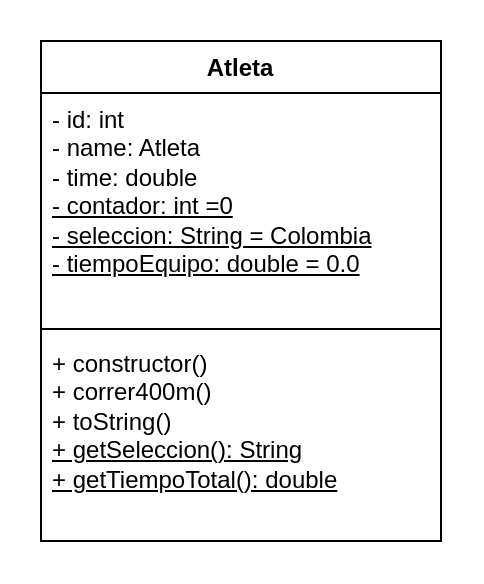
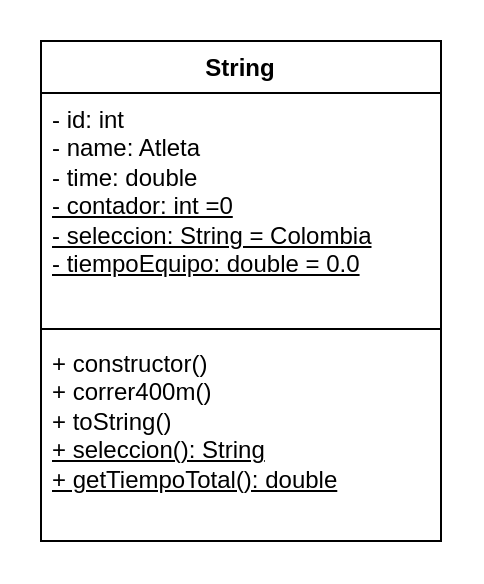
- <mxCell id="2" value="Atleta" style="swimlane;fontStyle=1;align=center;verticalAlign=top;childLayout=stackLayout;horizontal=1;startSize=26;horizontalStack=0;resizeParent=1;resizeParentMax=0;resizeLast=0;collapsible=1;marginBottom=0;whiteSpace=wrap;html=1;" vertex="1" parent="1"><mxGeometry x="20" y="20" width="200" height="250" as="geometry" /></mxCell>
+ <mxCell id="2" value="String" style="swimlane;fontStyle=1;align=center;verticalAlign=top;childLayout=stackLayout;horizontal=1;startSize=26;horizontalStack=0;resizeParent=1;resizeParentMax=0;resizeLast=0;collapsible=1;marginBottom=0;whiteSpace=wrap;html=1;" vertex="1" parent="1"><mxGeometry x="20" y="20" width="200" height="250" as="geometry" /></mxCell>
- <mxCell id="5" value="+ constructor()&lt;br&gt;+ correr400m()&lt;br&gt;+ toString()&lt;br&gt;&lt;u&gt;+ getSeleccion(): String&lt;br&gt;+ getTiempoTotal(): double&lt;/u&gt;" style="text;strokeColor=none;fillColor=none;align=left;verticalAlign=top;spacingLeft=4;spacingRight=4;overflow=hidden;rotatable=0;points=[[0,0.5],[1,0.5]];portConstraint=eastwest;whiteSpace=wrap;html=1;" vertex="1" parent="2"><mxGeometry y="148" width="200" height="102" as="geometry" /></mxCell>
+ <mxCell id="5" value="+ constructor()&lt;br&gt;+ correr400m()&lt;br&gt;+ toString()&lt;br&gt;&lt;u&gt;+ seleccion(): String&lt;br&gt;+ getTiempoTotal(): double&lt;/u&gt;" style="text;strokeColor=none;fillColor=none;align=left;verticalAlign=top;spacingLeft=4;spacingRight=4;overflow=hidden;rotatable=0;points=[[0,0.5],[1,0.5]];portConstraint=eastwest;whiteSpace=wrap;html=1;" vertex="1" parent="2"><mxGeometry y="148" width="200" height="102" as="geometry" /></mxCell>
